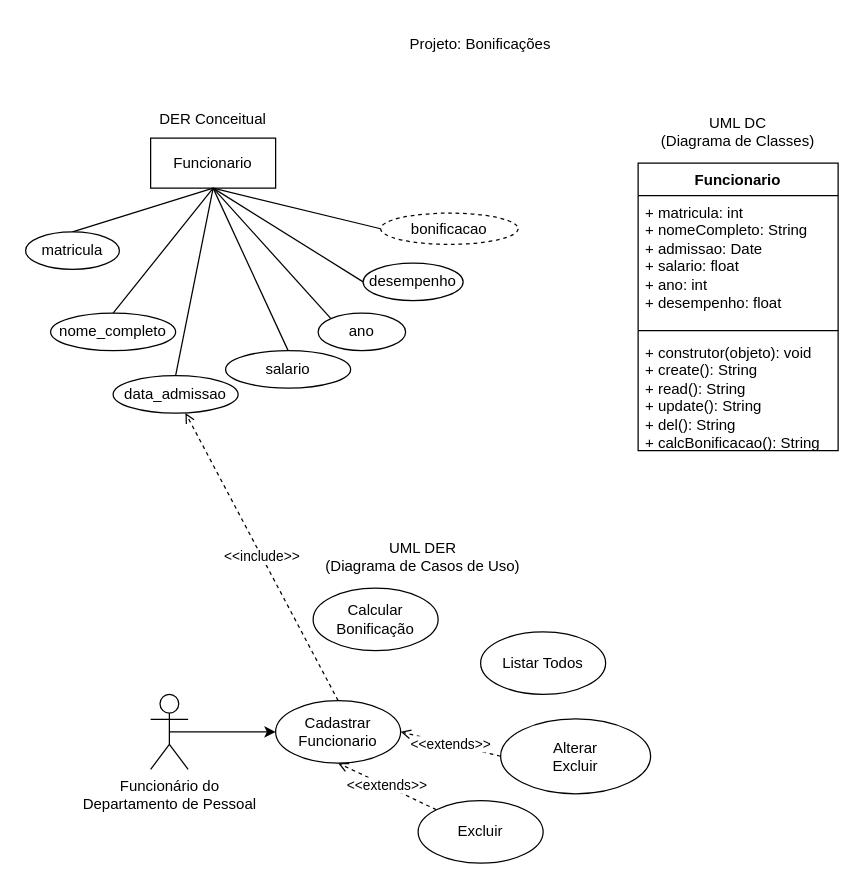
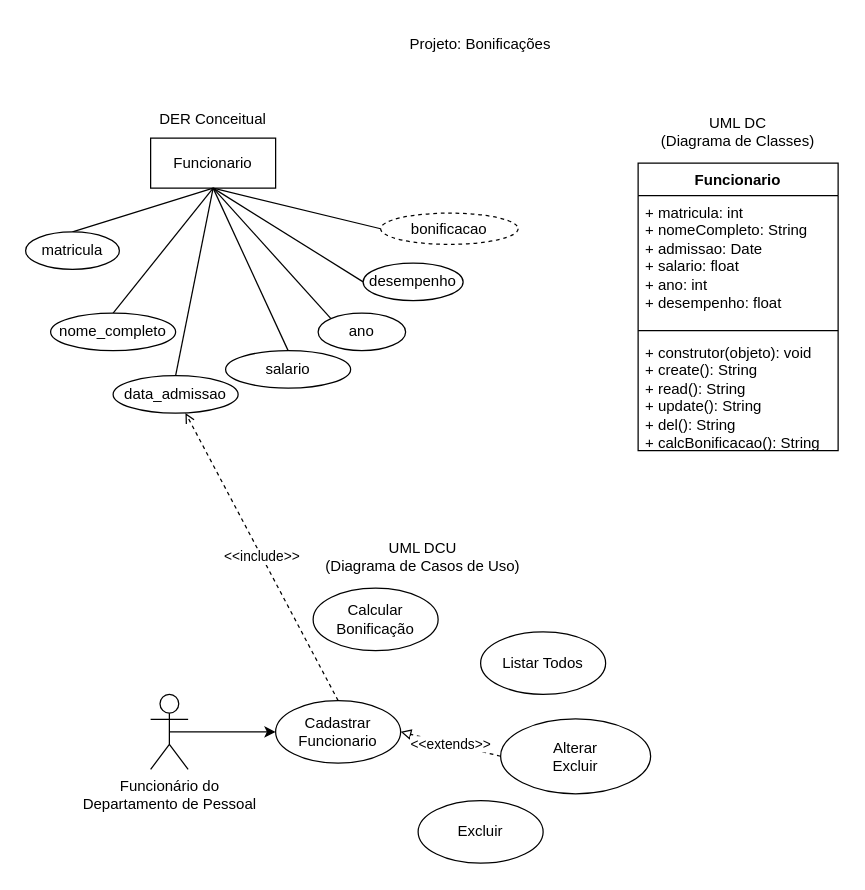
- <mxCell id="4" value="UML DER&lt;br&gt;(Diagrama de Casos de Uso)" style="text;html=1;strokeColor=none;fillColor=none;align=center;verticalAlign=middle;whiteSpace=wrap;rounded=0;" parent="1" vertex="1"><mxGeometry x="250" y="430" width="176" height="30" as="geometry" /></mxCell>
+ <mxCell id="4" value="UML DCU&lt;br&gt;(Diagrama de Casos de Uso)" style="text;html=1;strokeColor=none;fillColor=none;align=center;verticalAlign=middle;whiteSpace=wrap;rounded=0;" parent="1" vertex="1"><mxGeometry x="250" y="430" width="176" height="30" as="geometry" /></mxCell>
- <mxCell id="24" value="&amp;lt;&amp;lt;extends&amp;gt;&amp;gt;" style="rounded=0;orthogonalLoop=1;jettySize=auto;html=1;exitX=0;exitY=0.5;exitDx=0;exitDy=0;entryX=1;entryY=0.5;entryDx=0;entryDy=0;dashed=1;endArrow=open;endFill=0;" parent="1" source="25" target="22" edge="1"><mxGeometry relative="1" as="geometry" /></mxCell>
+ <mxCell id="24" value="&amp;lt;&amp;lt;extends&amp;gt;&amp;gt;" style="rounded=0;orthogonalLoop=1;jettySize=auto;html=1;exitX=0;exitY=0.5;exitDx=0;exitDy=0;entryX=1;entryY=0.5;entryDx=0;entryDy=0;dashed=1;endArrow=block;endFill=0;" parent="1" source="25" target="22" edge="1"><mxGeometry relative="1" as="geometry" /></mxCell>
- <mxCell id="26" value="&amp;lt;&amp;lt;extends&amp;gt;&amp;gt;" style="rounded=0;orthogonalLoop=1;jettySize=auto;html=1;exitX=0;exitY=0;exitDx=0;exitDy=0;entryX=0.5;entryY=1;entryDx=0;entryDy=0;dashed=1;endArrow=open;endFill=0;" parent="1" source="27" target="22" edge="1"><mxGeometry relative="1" as="geometry" /></mxCell>
